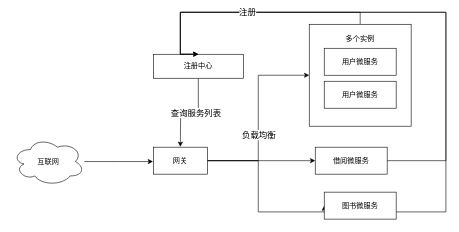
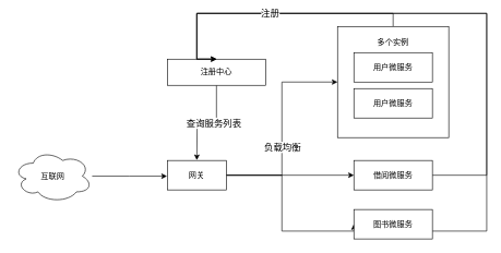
- <mxCell id="15" value="借阅微服务" style="rounded=0;whiteSpace=wrap;html=1;" parent="1" vertex="1"><mxGeometry x="525" y="245" width="120" height="45" as="geometry" /></mxCell>
+ <mxCell id="15" value="借阅微服务" style="rounded=0;whiteSpace=wrap;html=1;" parent="1" vertex="1"><mxGeometry x="540" y="245" width="120" height="45" as="geometry" /></mxCell>
